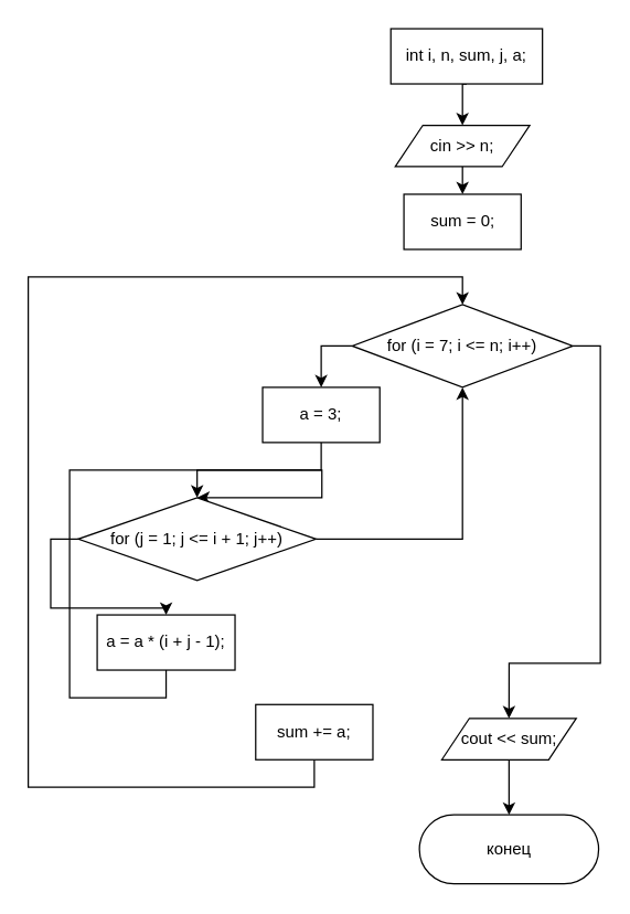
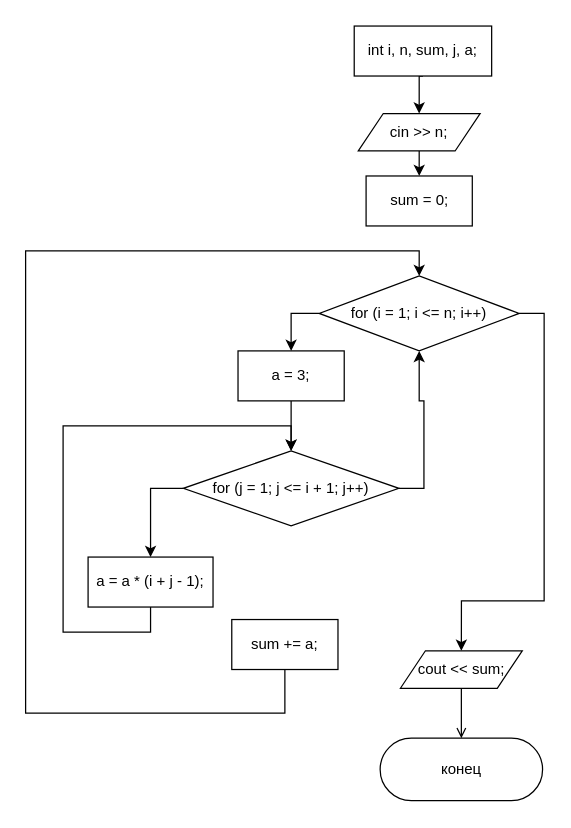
- <mxCell id="8" value="for (i = 7; i &amp;lt;= n; i++)" style="rhombus;whiteSpace=wrap;html=1;rounded=1;arcSize=0;" vertex="1" parent="1"><mxGeometry x="255" y="220" width="160" height="60" as="geometry" /></mxCell>
+ <mxCell id="8" value="for (i = 1; i &amp;lt;= n; i++)" style="rhombus;whiteSpace=wrap;html=1;rounded=1;arcSize=0;" vertex="1" parent="1"><mxGeometry x="255" y="220" width="160" height="60" as="geometry" /></mxCell>
- <mxCell id="19" value="for (j = 1; j &amp;lt;= i + 1; j++)" style="rhombus;whiteSpace=wrap;html=1;rounded=1;arcSize=0;" vertex="1" parent="1"><mxGeometry x="56.25" y="360" width="172.5" height="60" as="geometry" /></mxCell>
+ <mxCell id="19" value="for (j = 1; j &amp;lt;= i + 1; j++)" style="rhombus;whiteSpace=wrap;html=1;rounded=1;arcSize=0;" vertex="1" parent="1"><mxGeometry x="146.25" y="360" width="172.5" height="60" as="geometry" /></mxCell>
- <mxCell id="21" value="sum += a;" style="rounded=0;whiteSpace=wrap;html=1;" vertex="1" parent="1"><mxGeometry x="185" y="510" width="85" height="40" as="geometry" /></mxCell>
+ <mxCell id="21" value="sum += a;" style="rounded=0;whiteSpace=wrap;html=1;" vertex="1" parent="1"><mxGeometry x="185" y="495" width="85" height="40" as="geometry" /></mxCell>
- <mxCell id="13" style="edgeStyle=orthogonalEdgeStyle;rounded=0;orthogonalLoop=1;jettySize=auto;html=1;exitX=0.5;exitY=1;exitDx=0;exitDy=0;entryX=0.5;entryY=0;entryDx=0;entryDy=0;" edge="1" parent="1" source="14" target="15"><mxGeometry relative="1" as="geometry" /></mxCell>
+ <mxCell id="13" style="edgeStyle=orthogonalEdgeStyle;rounded=0;orthogonalLoop=1;jettySize=auto;html=1;exitX=0.5;exitY=1;exitDx=0;exitDy=0;entryX=0.5;entryY=0;entryDx=0;entryDy=0;endArrow=open;" edge="1" parent="1" source="14" target="15"><mxGeometry relative="1" as="geometry" /></mxCell>
